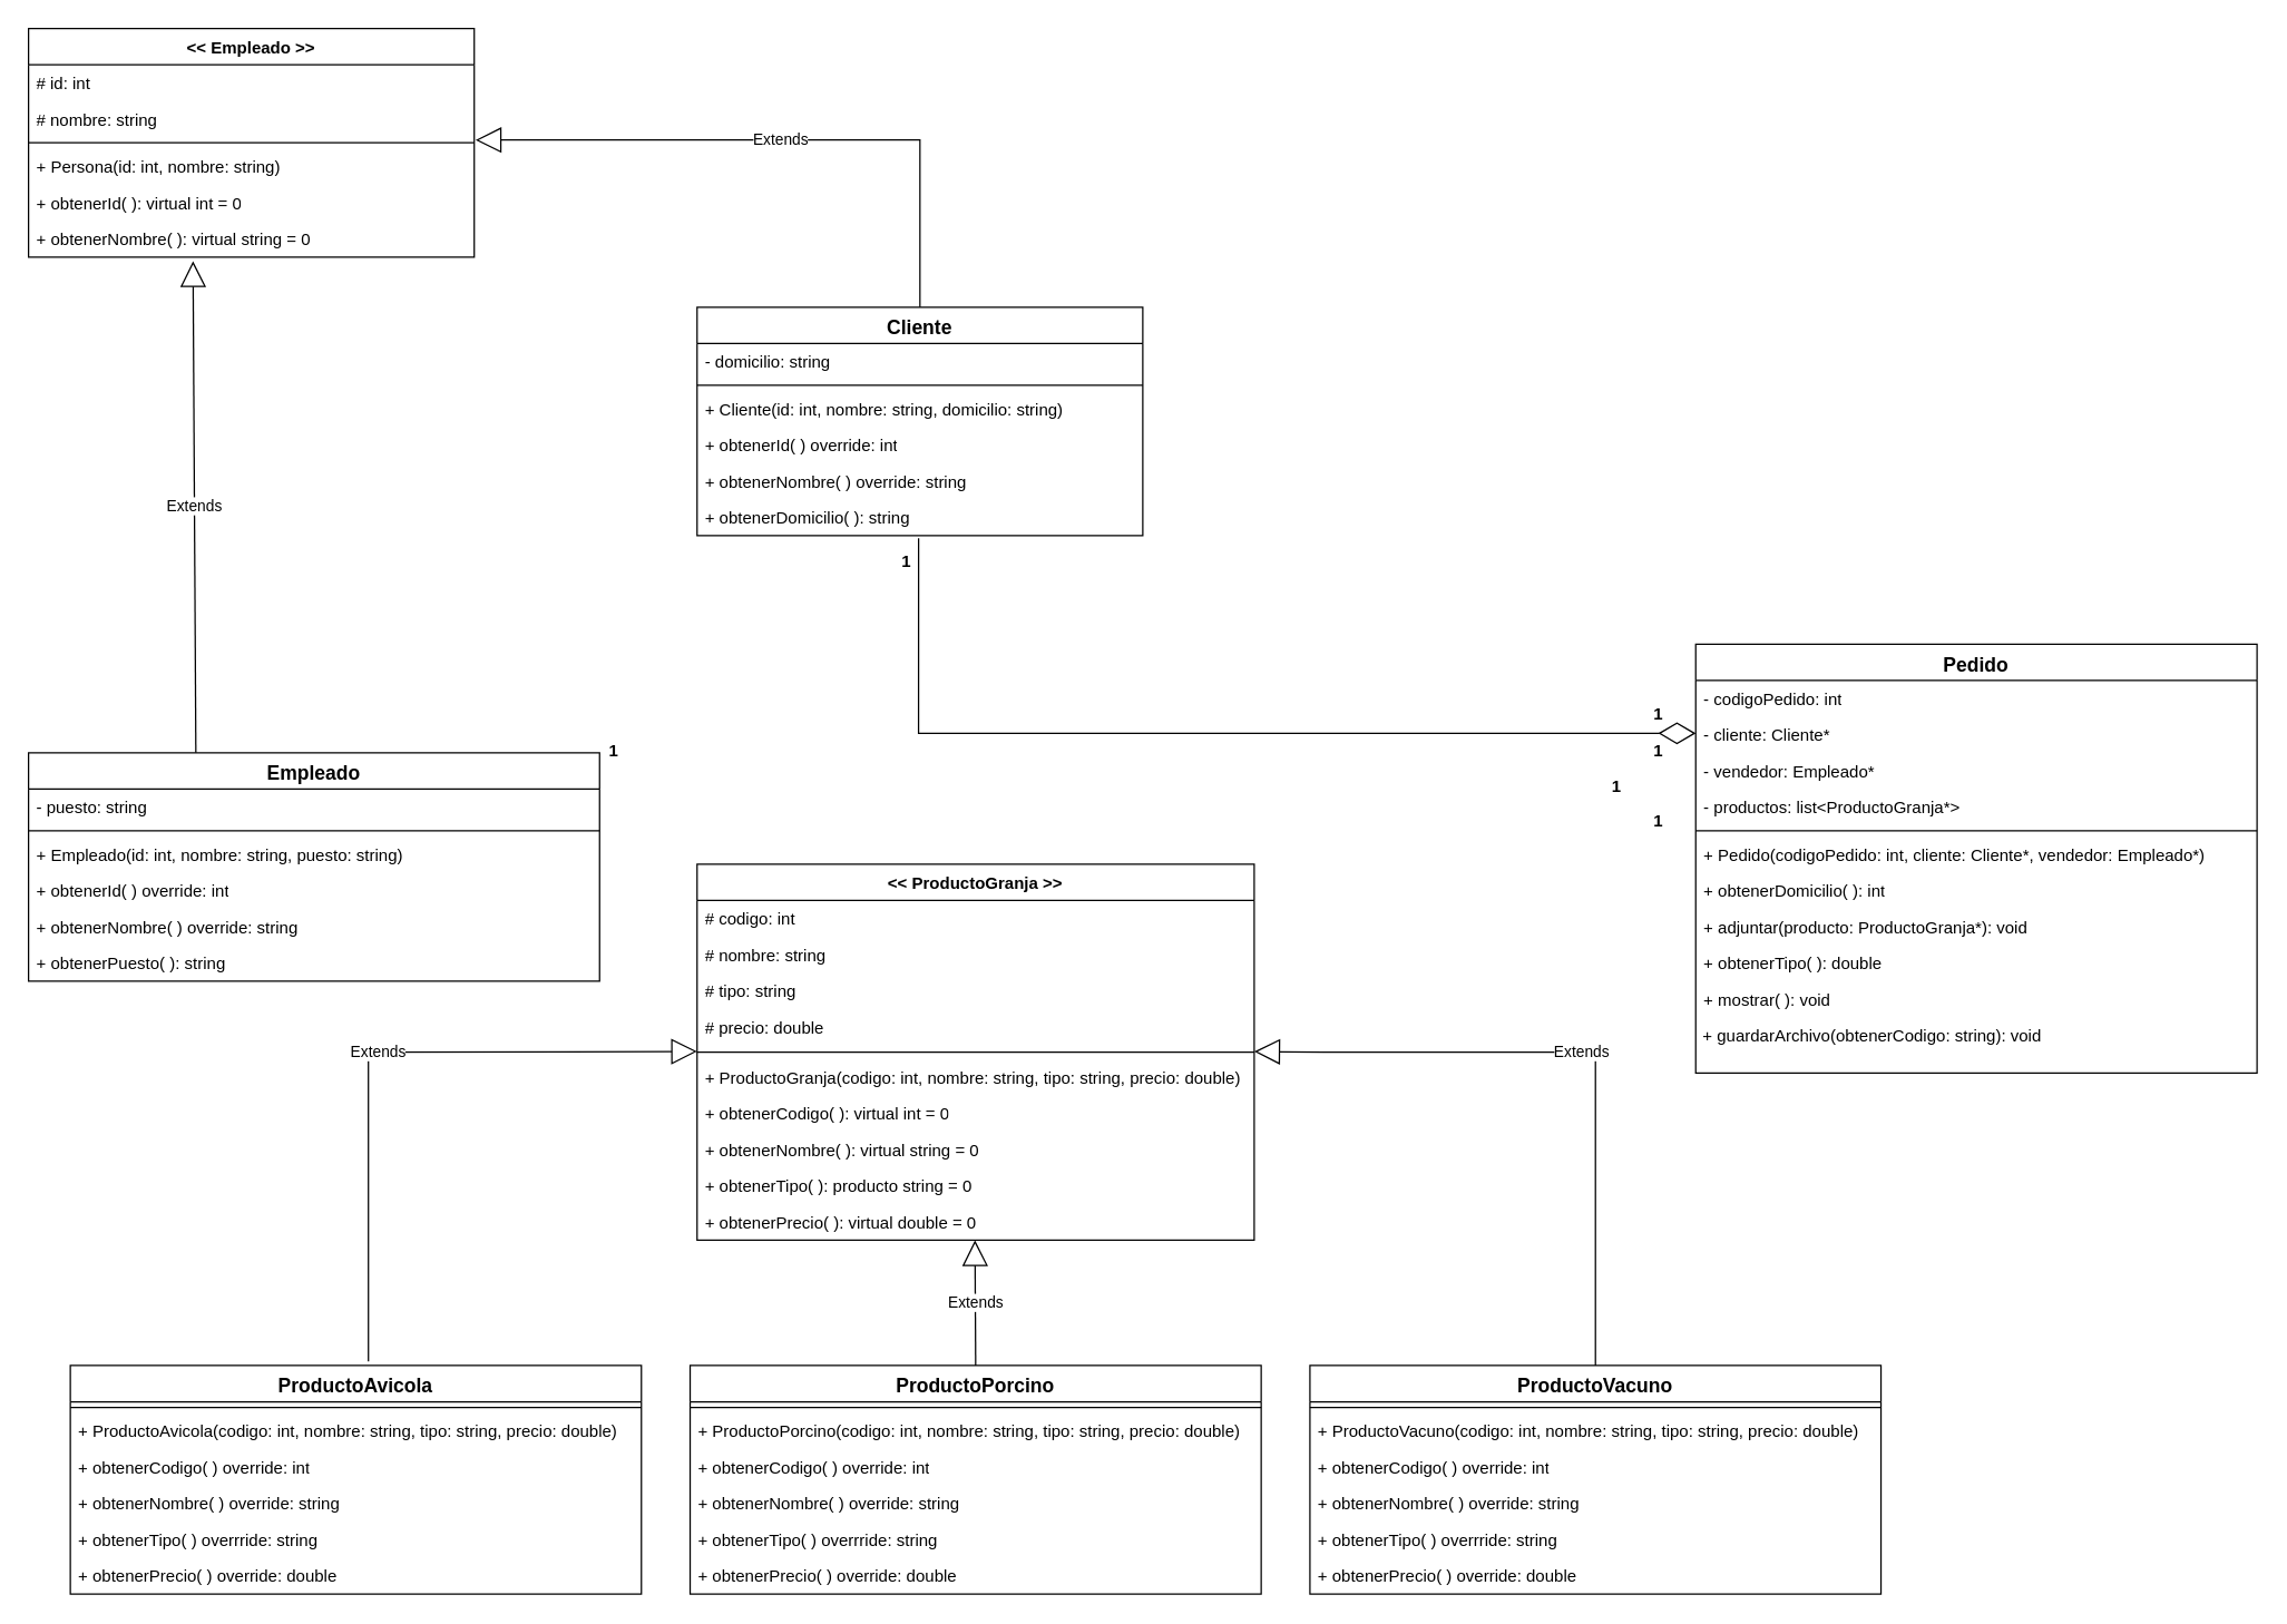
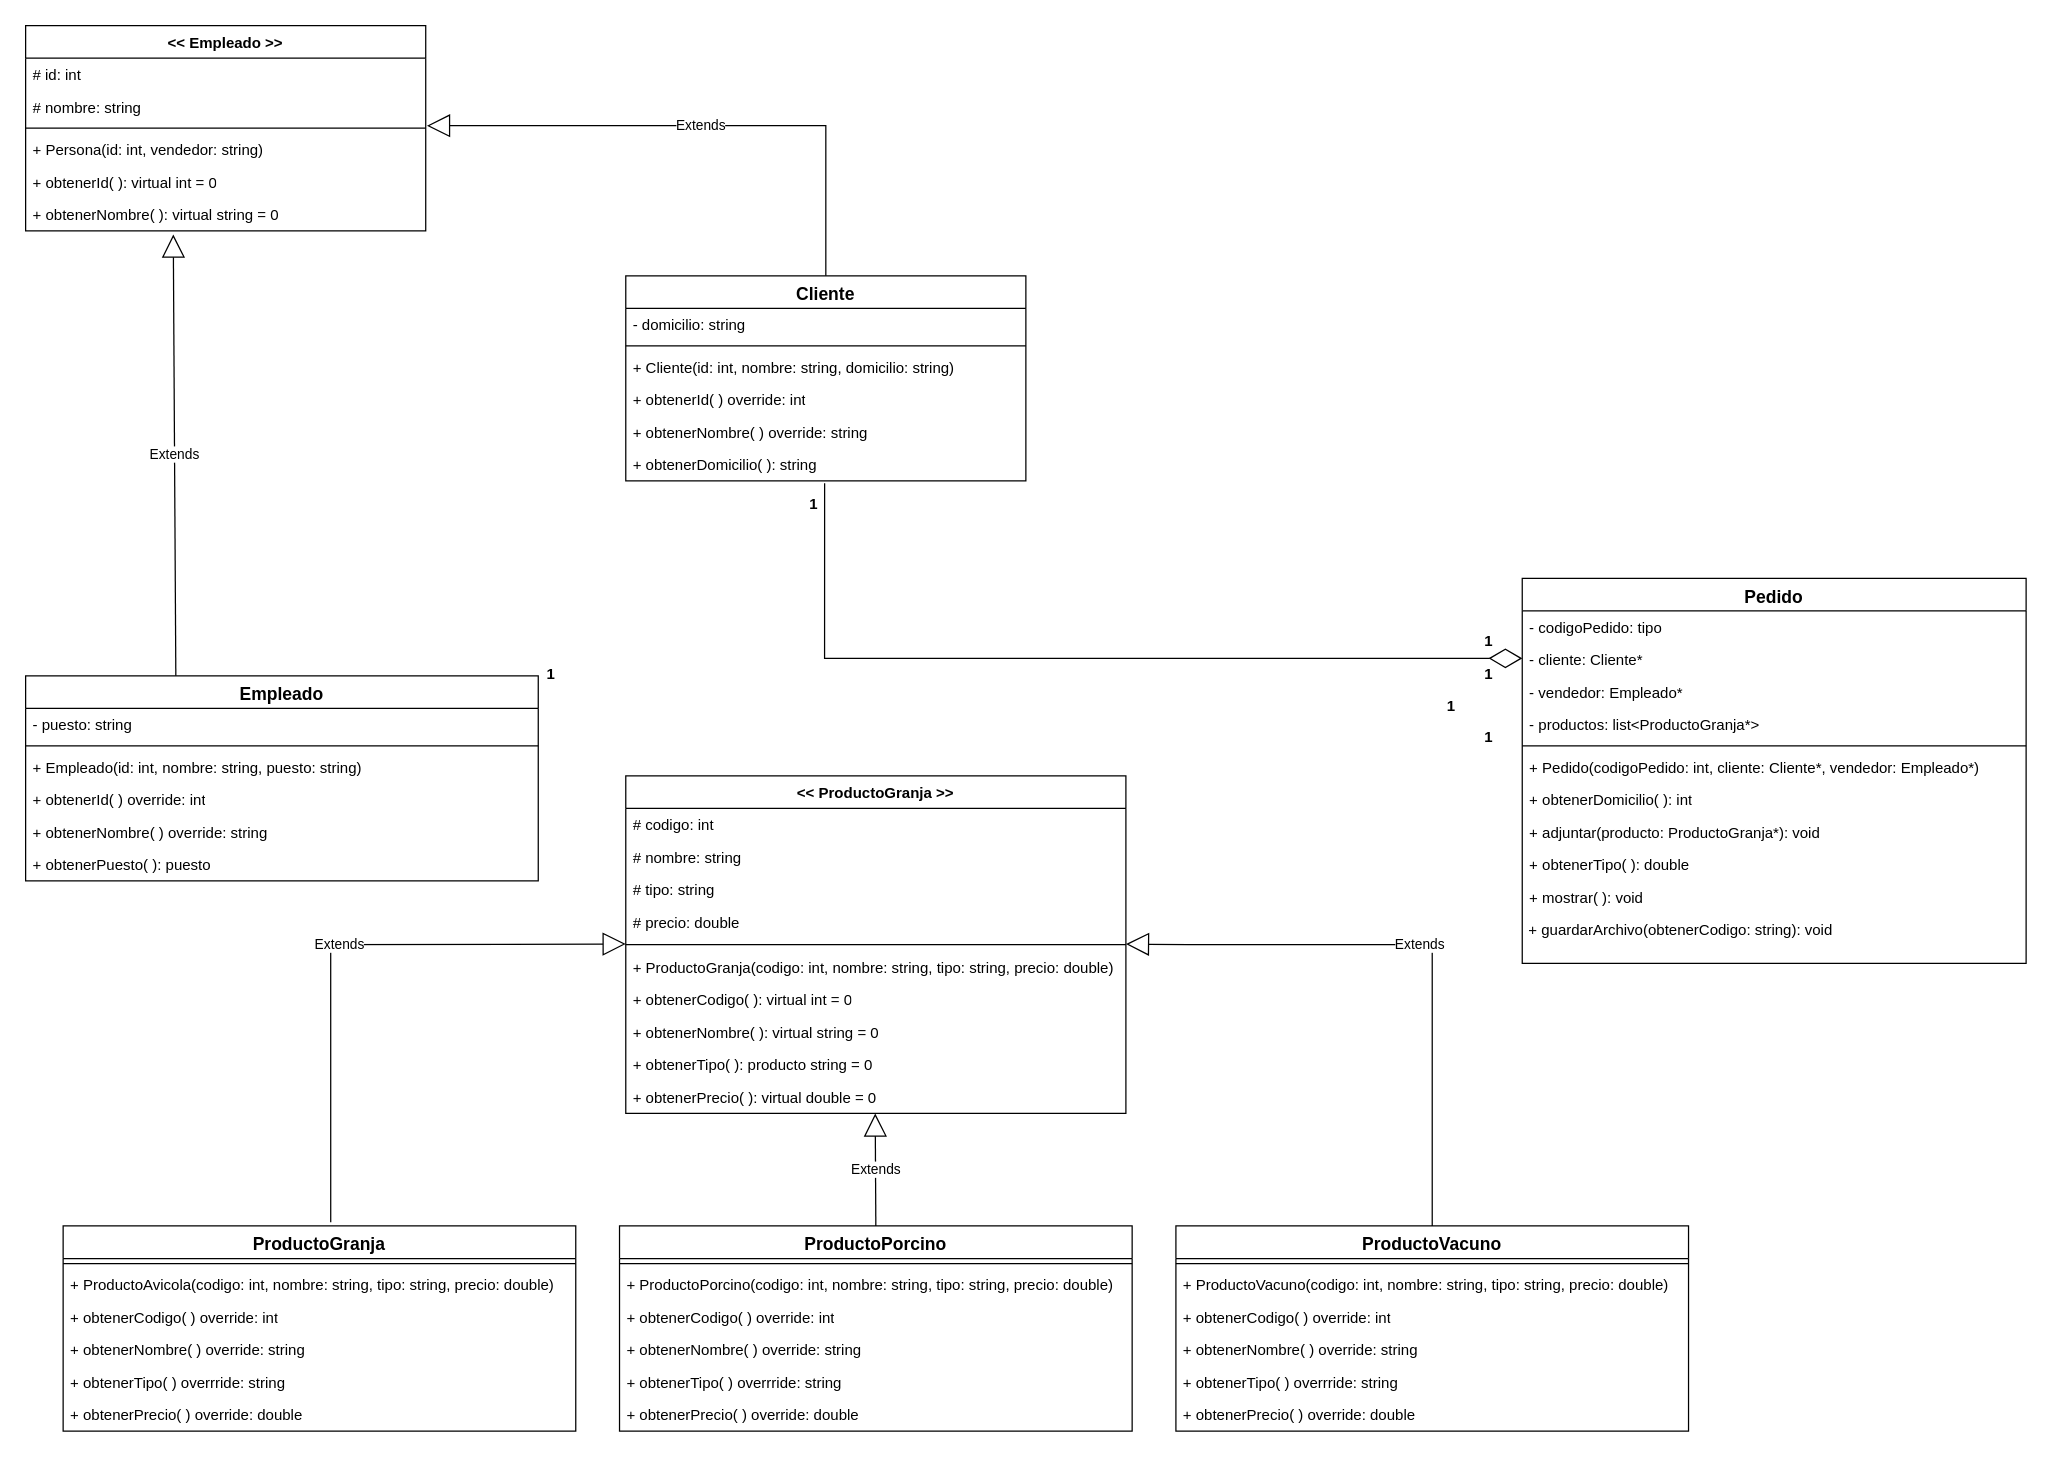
- <mxCell id="38" value="+ Persona(id: int, nombre: string)" style="text;strokeColor=none;fillColor=none;align=left;verticalAlign=top;spacingLeft=4;spacingRight=4;overflow=hidden;rotatable=0;points=[[0,0.5],[1,0.5]];portConstraint=eastwest;whiteSpace=wrap;html=1;" parent="34" vertex="1"><mxGeometry y="86" width="320" height="26" as="geometry" /></mxCell>
+ <mxCell id="38" value="+ Persona(id: int, vendedor: string)" style="text;strokeColor=none;fillColor=none;align=left;verticalAlign=top;spacingLeft=4;spacingRight=4;overflow=hidden;rotatable=0;points=[[0,0.5],[1,0.5]];portConstraint=eastwest;whiteSpace=wrap;html=1;" parent="34" vertex="1"><mxGeometry y="86" width="320" height="26" as="geometry" /></mxCell>
- <mxCell id="13" value="- codigoPedido: int" style="text;strokeColor=none;fillColor=none;align=left;verticalAlign=top;spacingLeft=4;spacingRight=4;overflow=hidden;rotatable=0;points=[[0,0.5],[1,0.5]];portConstraint=eastwest;whiteSpace=wrap;html=1;" parent="12" vertex="1"><mxGeometry y="26" width="403" height="26" as="geometry" /></mxCell>
+ <mxCell id="13" value="- codigoPedido: tipo" style="text;strokeColor=none;fillColor=none;align=left;verticalAlign=top;spacingLeft=4;spacingRight=4;overflow=hidden;rotatable=0;points=[[0,0.5],[1,0.5]];portConstraint=eastwest;whiteSpace=wrap;html=1;" parent="12" vertex="1"><mxGeometry y="26" width="403" height="26" as="geometry" /></mxCell>
- <mxCell id="8" value="+ obtenerPuesto( ): string" style="text;strokeColor=none;fillColor=none;align=left;verticalAlign=top;spacingLeft=4;spacingRight=4;overflow=hidden;rotatable=0;points=[[0,0.5],[1,0.5]];portConstraint=eastwest;whiteSpace=wrap;html=1;" parent="2" vertex="1"><mxGeometry y="138" width="410" height="26" as="geometry" /></mxCell>
+ <mxCell id="8" value="+ obtenerPuesto( ): puesto" style="text;strokeColor=none;fillColor=none;align=left;verticalAlign=top;spacingLeft=4;spacingRight=4;overflow=hidden;rotatable=0;points=[[0,0.5],[1,0.5]];portConstraint=eastwest;whiteSpace=wrap;html=1;" parent="2" vertex="1"><mxGeometry y="138" width="410" height="26" as="geometry" /></mxCell>
- <mxCell id="55" value="&lt;span style=&quot;font-size: 14px;&quot;&gt;ProductoAvicola&lt;/span&gt;" style="swimlane;fontStyle=1;align=center;verticalAlign=top;childLayout=stackLayout;horizontal=1;startSize=26;horizontalStack=0;resizeParent=1;resizeParentMax=0;resizeLast=0;collapsible=1;marginBottom=0;whiteSpace=wrap;html=1;" parent="1" vertex="1"><mxGeometry x="50" y="980" width="410" height="164" as="geometry" /></mxCell>
+ <mxCell id="55" value="&lt;span style=&quot;font-size: 14px;&quot;&gt;ProductoGranja&lt;/span&gt;" style="swimlane;fontStyle=1;align=center;verticalAlign=top;childLayout=stackLayout;horizontal=1;startSize=26;horizontalStack=0;resizeParent=1;resizeParentMax=0;resizeLast=0;collapsible=1;marginBottom=0;whiteSpace=wrap;html=1;" parent="1" vertex="1"><mxGeometry x="50" y="980" width="410" height="164" as="geometry" /></mxCell>
